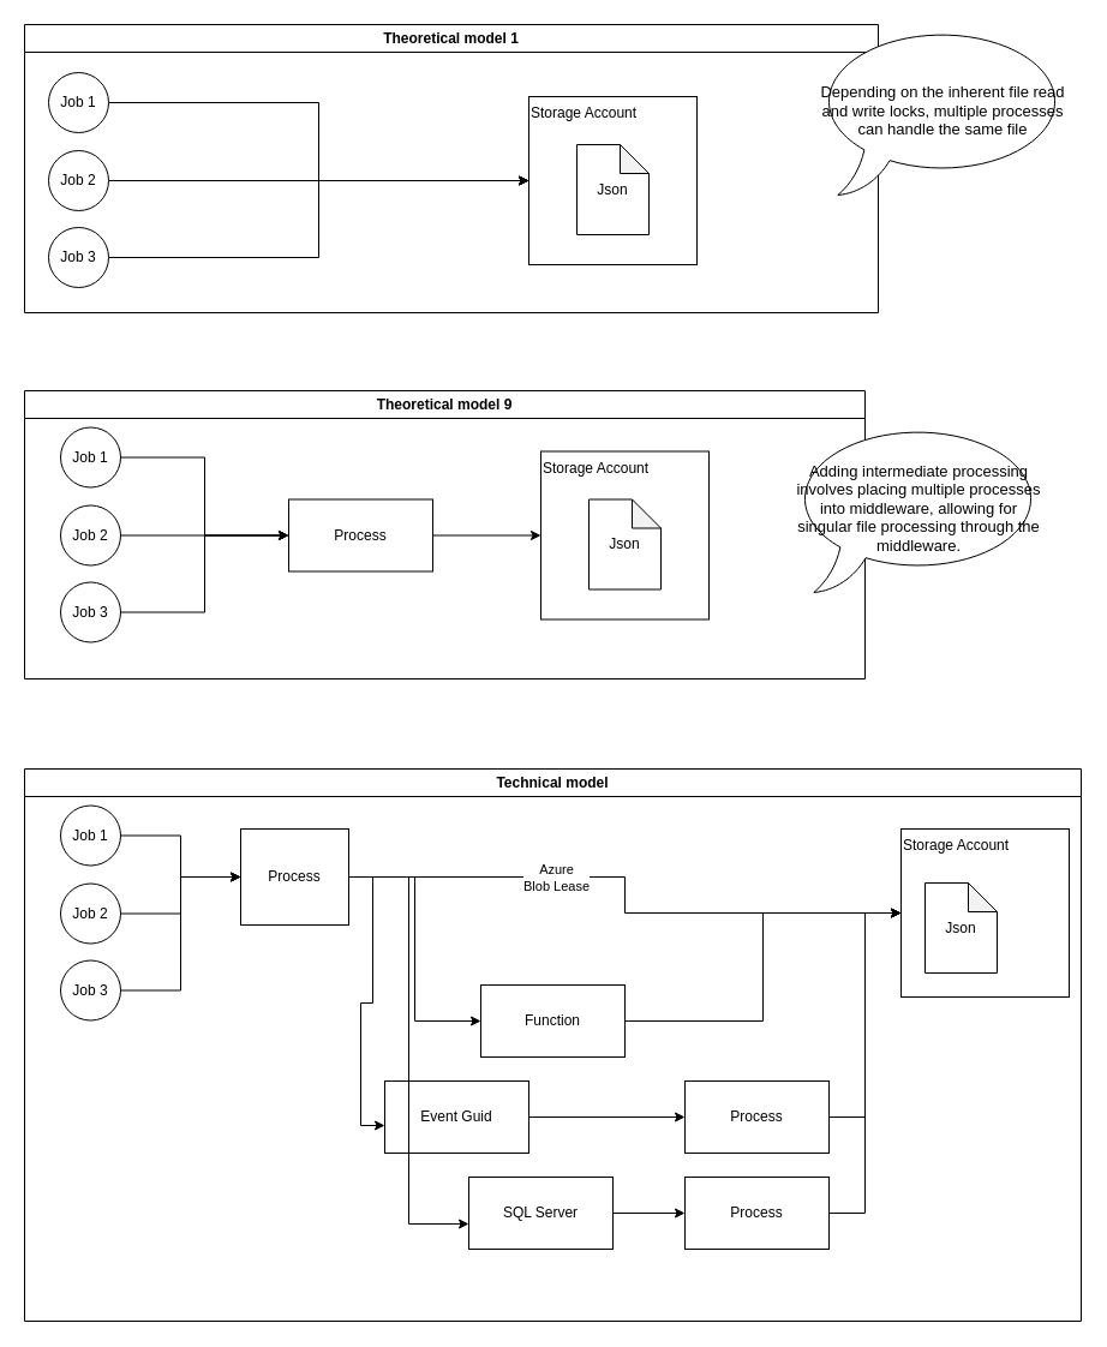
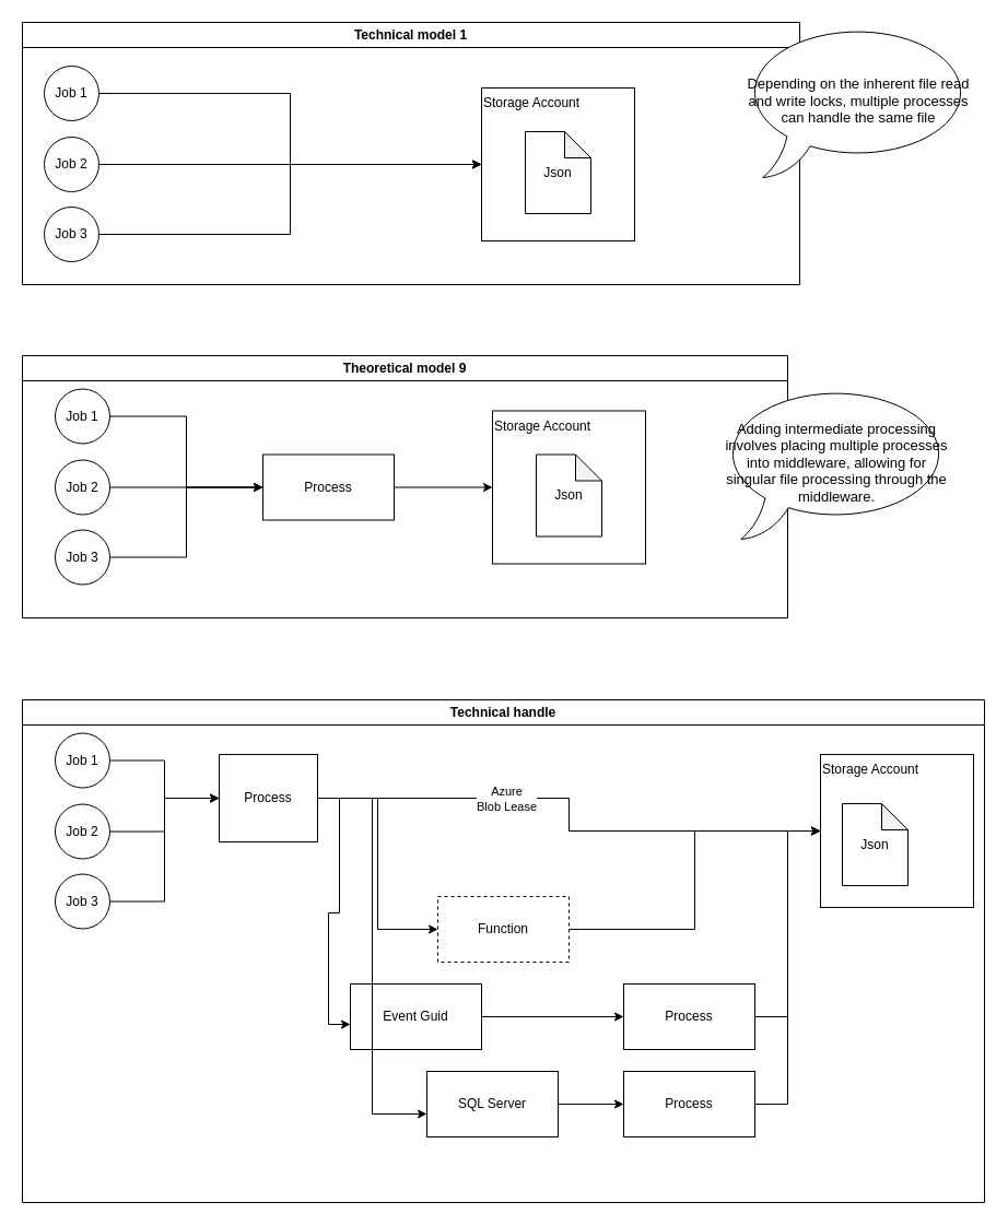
- <mxCell id="2" value="Theoretical model&amp;nbsp;1" style="swimlane;whiteSpace=wrap;html=1;swimlaneLine=1;movable=1;resizable=1;rotatable=1;deletable=1;editable=1;locked=0;connectable=1;flipH=0;flipV=0;direction=east;container=0;" vertex="1" parent="1"><mxGeometry x="20" y="20" width="711" height="240" as="geometry" /></mxCell>
+ <mxCell id="2" value="Technical model&amp;nbsp;1" style="swimlane;whiteSpace=wrap;html=1;swimlaneLine=1;movable=1;resizable=1;rotatable=1;deletable=1;editable=1;locked=0;connectable=1;flipH=0;flipV=0;direction=east;container=0;" vertex="1" parent="1"><mxGeometry x="20" y="20" width="711" height="240" as="geometry" /></mxCell>
- <mxCell id="22" value="Technical model" style="swimlane;html=1;whiteSpace=wrap;labelBorderColor=none;labelBackgroundColor=none;fontColor=default;container=0;" vertex="1" parent="1"><mxGeometry x="20" y="640" width="880" height="460" as="geometry"><mxRectangle x="40" y="660" width="128" height="26" as="alternateBounds" /></mxGeometry></mxCell>
+ <mxCell id="22" value="Technical handle" style="swimlane;html=1;whiteSpace=wrap;labelBorderColor=none;labelBackgroundColor=none;fontColor=default;container=0;" vertex="1" parent="1"><mxGeometry x="20" y="640" width="880" height="460" as="geometry"><mxRectangle x="40" y="660" width="128" height="26" as="alternateBounds" /></mxGeometry></mxCell>
- <mxCell id="36" value="Function" style="rounded=0;whiteSpace=wrap;html=1;" vertex="1" parent="22"><mxGeometry x="380" y="180" width="120" height="60" as="geometry" /></mxCell>
+ <mxCell id="36" value="Function" style="rounded=0;whiteSpace=wrap;html=1;dashed=1;" vertex="1" parent="22"><mxGeometry x="380" y="180" width="120" height="60" as="geometry" /></mxCell>
